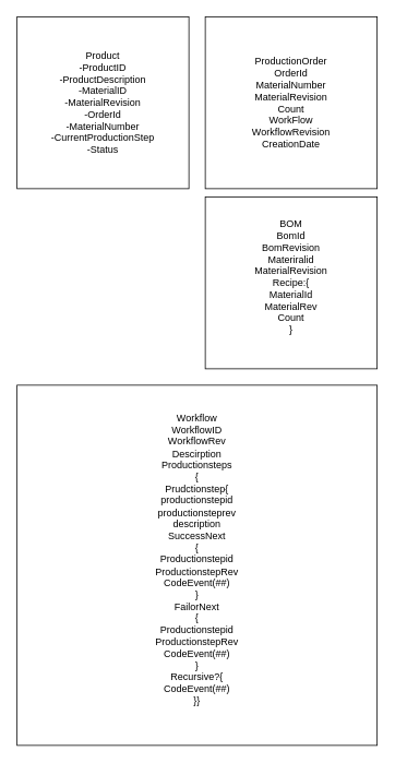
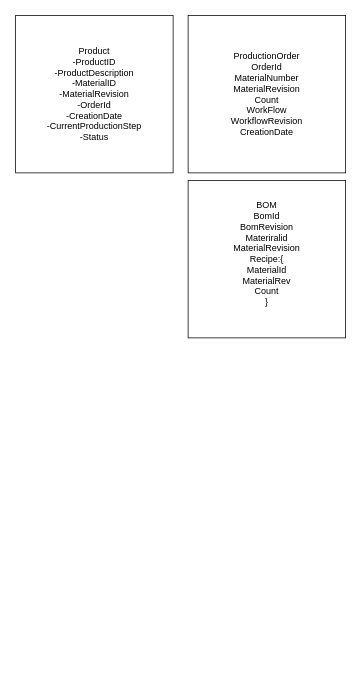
- <mxCell id="2" value="&lt;div&gt;Product&lt;/div&gt;&lt;div&gt;-ProductID&lt;/div&gt;&lt;div&gt;-ProductDescription&lt;/div&gt;&lt;div&gt;-MaterialID&lt;/div&gt;&lt;div&gt;-MaterialRevision&lt;/div&gt;&lt;div&gt;-OrderId&lt;/div&gt;&lt;div&gt;-MaterialNumber&lt;/div&gt;&lt;div&gt;-CurrentProductionStep&lt;/div&gt;&lt;div&gt;-Status&lt;br&gt;&lt;/div&gt;" style="whiteSpace=wrap;html=1;aspect=fixed;" vertex="1" parent="1"><mxGeometry x="20" y="20" width="210" height="210" as="geometry" /></mxCell>
+ <mxCell id="2" value="&lt;div&gt;Product&lt;/div&gt;&lt;div&gt;-ProductID&lt;/div&gt;&lt;div&gt;-ProductDescription&lt;/div&gt;&lt;div&gt;-MaterialID&lt;/div&gt;&lt;div&gt;-MaterialRevision&lt;/div&gt;&lt;div&gt;-OrderId&lt;/div&gt;&lt;div&gt;-CreationDate&lt;/div&gt;&lt;div&gt;-CurrentProductionStep&lt;/div&gt;&lt;div&gt;-Status&lt;br&gt;&lt;/div&gt;" style="whiteSpace=wrap;html=1;aspect=fixed;" vertex="1" parent="1"><mxGeometry x="20" y="20" width="210" height="210" as="geometry" /></mxCell>
- <mxCell id="5" value="&lt;div&gt;Workflow&lt;/div&gt;&lt;div&gt;WorkflowID&lt;/div&gt;&lt;div&gt;WorkflowRev&lt;/div&gt;&lt;div&gt;Descirption&lt;/div&gt;&lt;div&gt;Productionsteps&lt;/div&gt;&lt;div&gt;{&lt;/div&gt;&lt;div&gt;Prudctionstep{&lt;/div&gt;&lt;div&gt;productionstepid&lt;/div&gt;&lt;div&gt;productionsteprev&lt;/div&gt;&lt;div&gt;description&lt;/div&gt;&lt;div&gt;SuccessNext&lt;/div&gt;&lt;div&gt;{&lt;/div&gt;&lt;div&gt;Productionstepid&lt;/div&gt;&lt;div&gt;ProductionstepRev&lt;/div&gt;&lt;div&gt;CodeEvent(##)&lt;br&gt;&lt;/div&gt;&lt;div&gt;}&lt;/div&gt;&lt;div&gt;FailorNext&lt;/div&gt;&lt;div&gt;{&lt;/div&gt;&lt;div&gt;&lt;div&gt;Productionstepid&lt;/div&gt;&lt;div&gt;ProductionstepRev&lt;/div&gt;&lt;div&gt;CodeEvent(##)&lt;/div&gt;&lt;div&gt;}&lt;br&gt;&lt;/div&gt;&lt;/div&gt;&lt;div&gt;Recursive?{&lt;/div&gt;&lt;div&gt;CodeEvent(##)&lt;br&gt;&lt;/div&gt;&lt;div&gt;}}&lt;br&gt;&lt;/div&gt;&lt;div&gt;&lt;br&gt;&lt;/div&gt;" style="whiteSpace=wrap;html=1;aspect=fixed;" vertex="1" parent="1"><mxGeometry x="20" y="470" width="440" height="440" as="geometry" /></mxCell>
